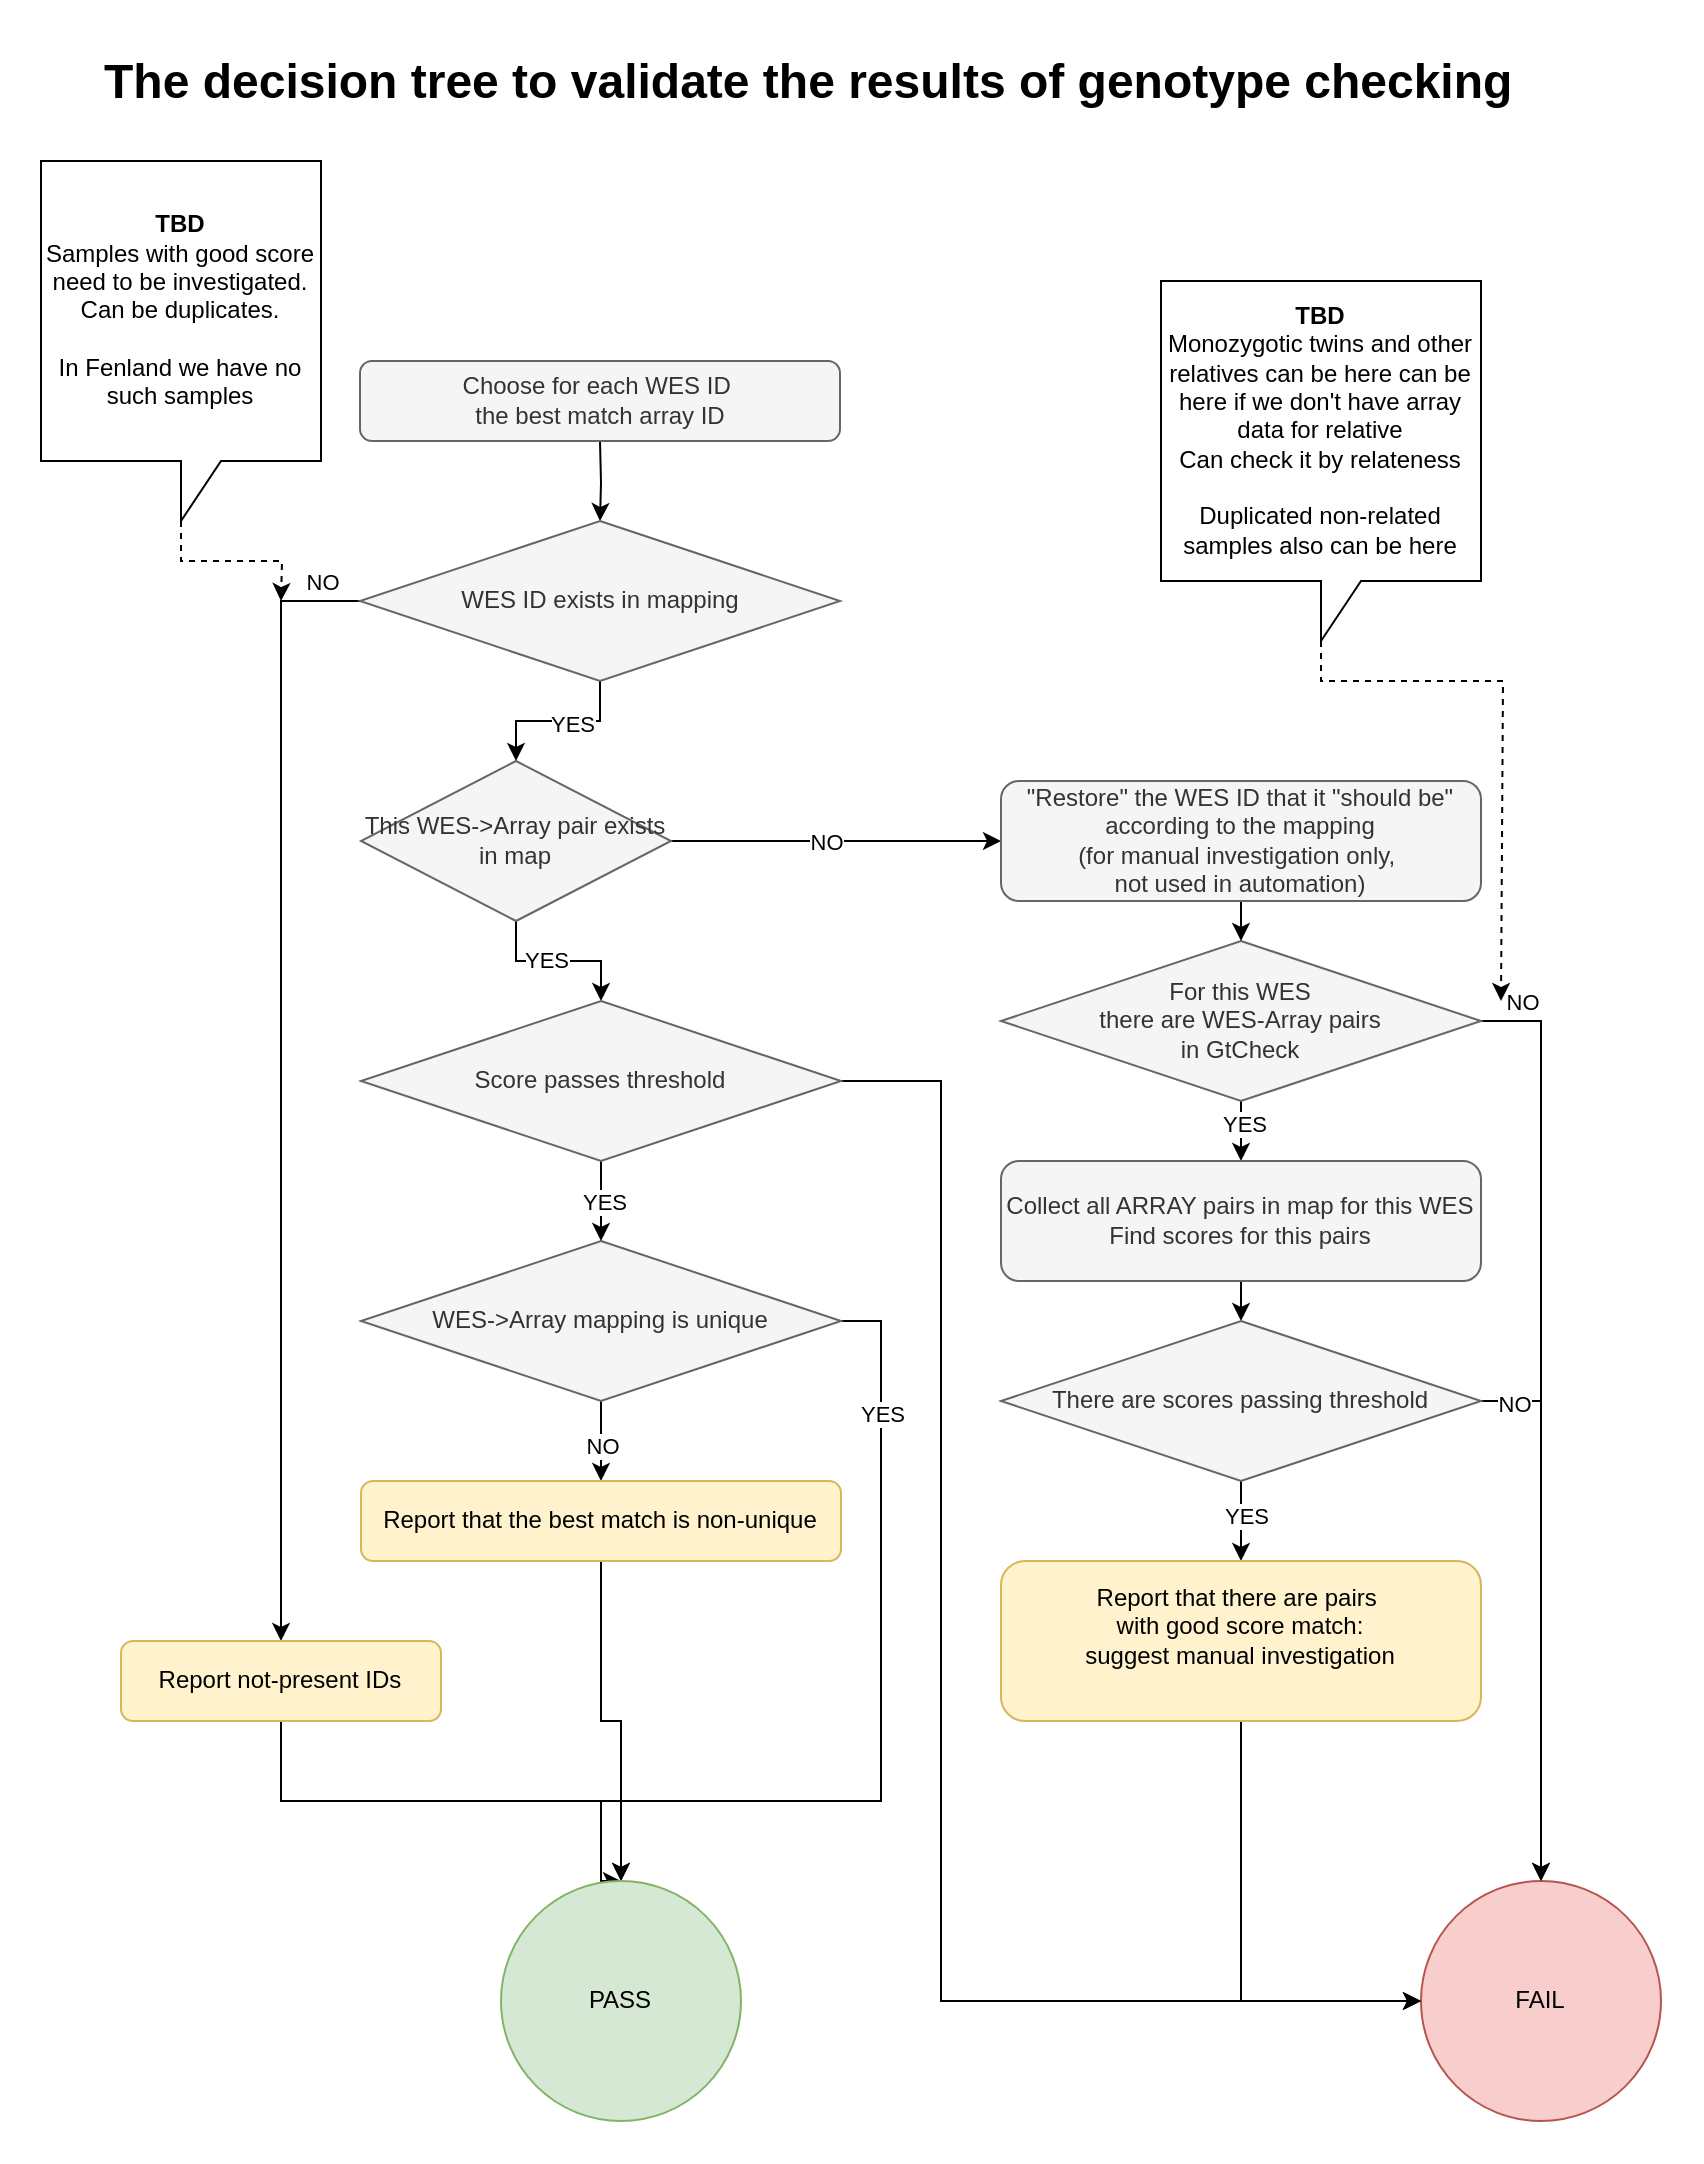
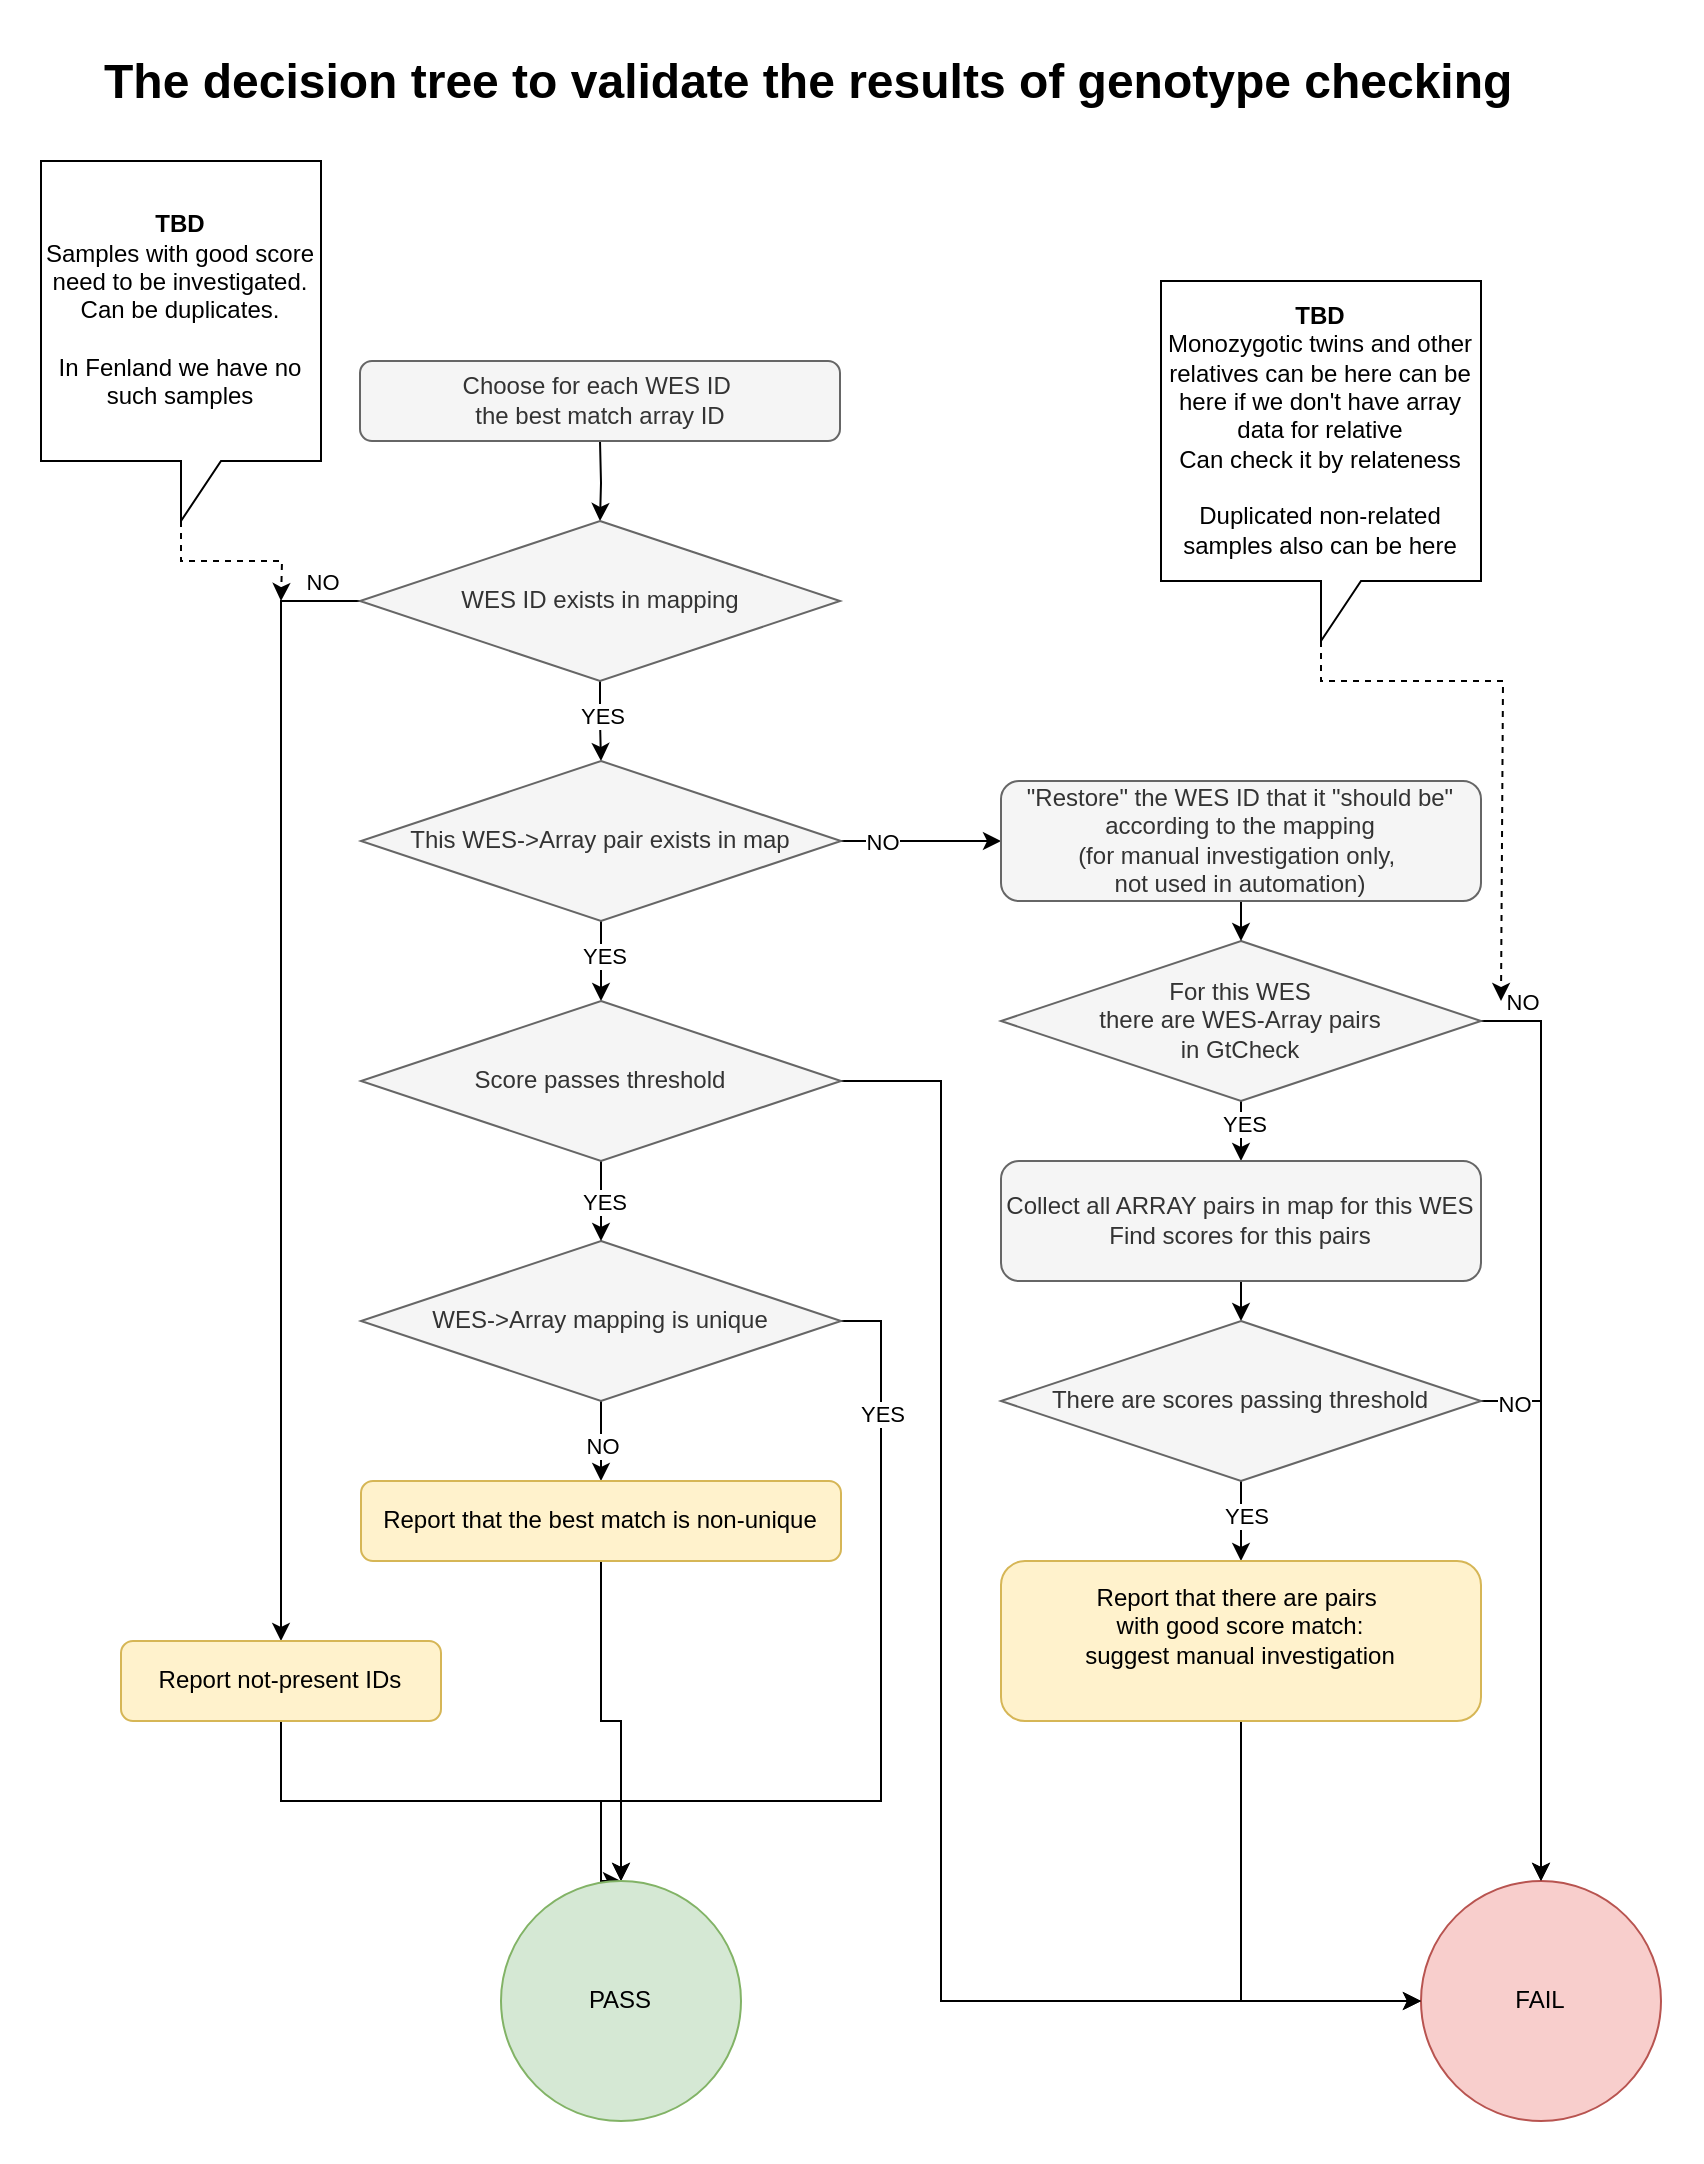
- <mxCell id="16" value="This WES-&amp;gt;Array pair exists in map" style="rhombus;whiteSpace=wrap;html=1;fillColor=#f5f5f5;fontColor=#333333;strokeColor=#666666;" vertex="1" parent="1"><mxGeometry x="180" y="380" width="155" height="80" as="geometry" /></mxCell>
+ <mxCell id="16" value="This WES-&amp;gt;Array pair exists in map" style="rhombus;whiteSpace=wrap;html=1;fillColor=#f5f5f5;fontColor=#333333;strokeColor=#666666;" vertex="1" parent="1"><mxGeometry x="180" y="380" width="240" height="80" as="geometry" /></mxCell>
